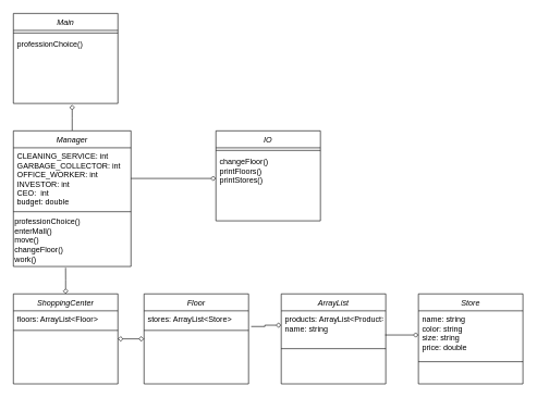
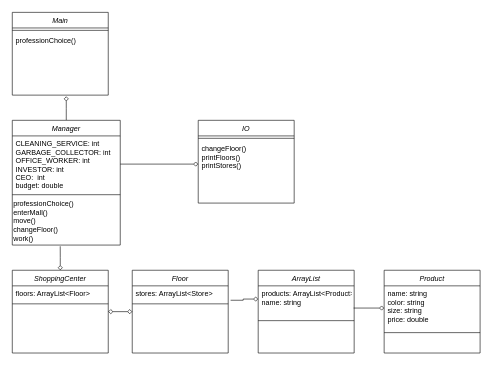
- <mxCell id="24" value="Store" style="swimlane;fontStyle=2;align=center;verticalAlign=top;childLayout=stackLayout;horizontal=1;startSize=26;horizontalStack=0;resizeParent=1;resizeLast=0;collapsible=1;marginBottom=0;rounded=0;shadow=0;strokeWidth=1;" vertex="1" parent="1"><mxGeometry x="640" y="450" width="160" height="138" as="geometry"><mxRectangle x="230" y="140" width="160" height="26" as="alternateBounds" /></mxGeometry></mxCell>
+ <mxCell id="24" value="Product" style="swimlane;fontStyle=2;align=center;verticalAlign=top;childLayout=stackLayout;horizontal=1;startSize=26;horizontalStack=0;resizeParent=1;resizeLast=0;collapsible=1;marginBottom=0;rounded=0;shadow=0;strokeWidth=1;" vertex="1" parent="1"><mxGeometry x="640" y="450" width="160" height="138" as="geometry"><mxRectangle x="230" y="140" width="160" height="26" as="alternateBounds" /></mxGeometry></mxCell>
